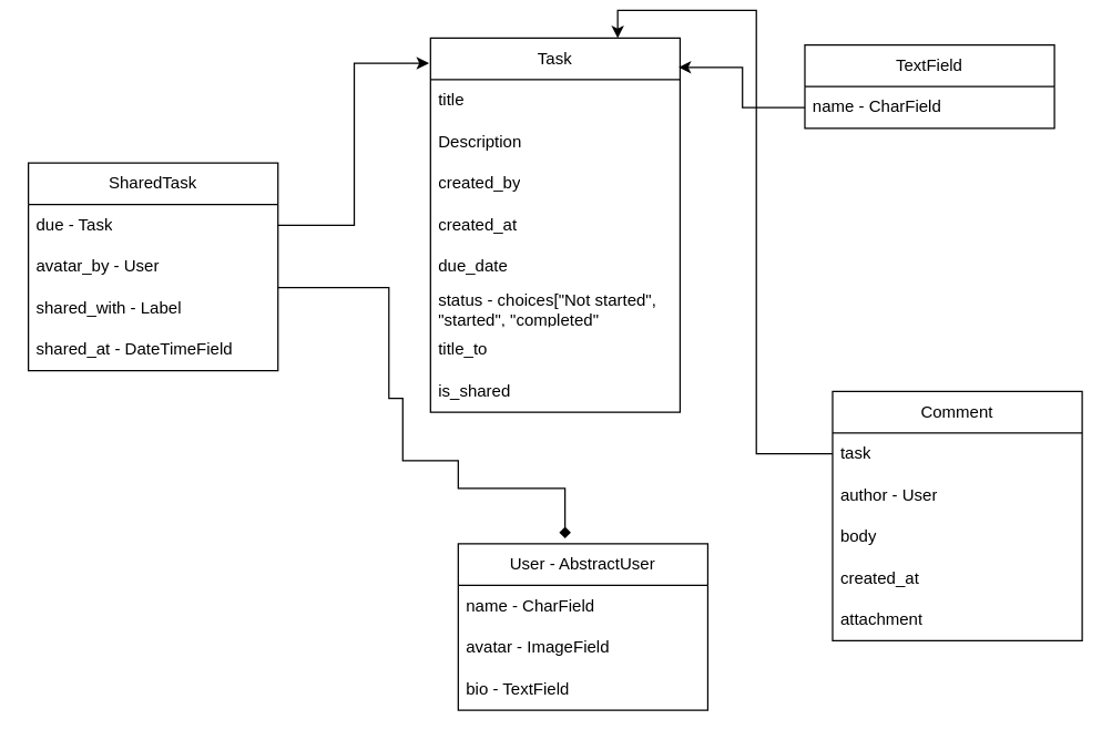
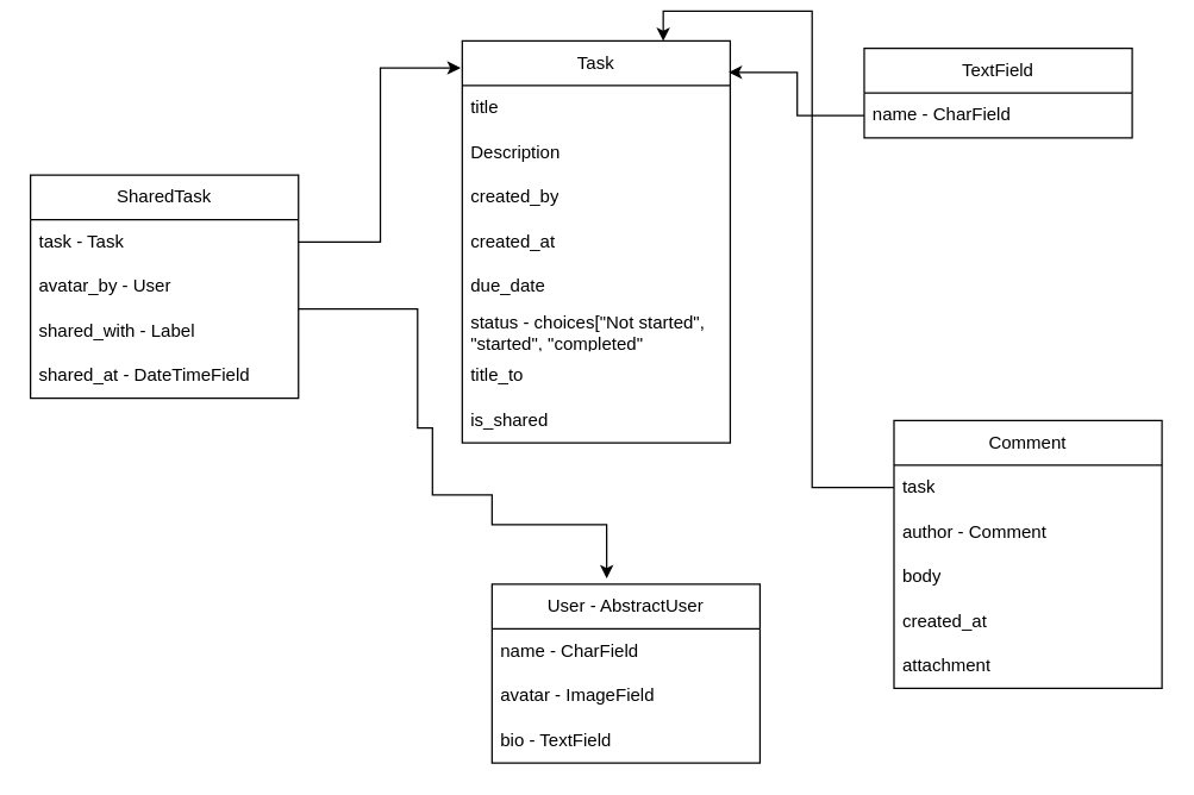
- <mxCell id="18" value="due - Task" style="text;strokeColor=none;fillColor=none;align=left;verticalAlign=middle;spacingLeft=4;spacingRight=4;overflow=hidden;points=[[0,0.5],[1,0.5]];portConstraint=eastwest;rotatable=0;whiteSpace=wrap;html=1;" parent="17" vertex="1"><mxGeometry y="30" width="180" height="30" as="geometry" /></mxCell>
+ <mxCell id="18" value="task - Task" style="text;strokeColor=none;fillColor=none;align=left;verticalAlign=middle;spacingLeft=4;spacingRight=4;overflow=hidden;points=[[0,0.5],[1,0.5]];portConstraint=eastwest;rotatable=0;whiteSpace=wrap;html=1;" parent="17" vertex="1"><mxGeometry y="30" width="180" height="30" as="geometry" /></mxCell>
- <mxCell id="13" value="author - User&lt;br&gt;" style="text;strokeColor=none;fillColor=none;align=left;verticalAlign=middle;spacingLeft=4;spacingRight=4;overflow=hidden;points=[[0,0.5],[1,0.5]];portConstraint=eastwest;rotatable=0;whiteSpace=wrap;html=1;" parent="11" vertex="1"><mxGeometry y="60" width="180" height="30" as="geometry" /></mxCell>
+ <mxCell id="13" value="author - Comment&lt;br&gt;" style="text;strokeColor=none;fillColor=none;align=left;verticalAlign=middle;spacingLeft=4;spacingRight=4;overflow=hidden;points=[[0,0.5],[1,0.5]];portConstraint=eastwest;rotatable=0;whiteSpace=wrap;html=1;" parent="11" vertex="1"><mxGeometry y="60" width="180" height="30" as="geometry" /></mxCell>
- <mxCell id="27" style="edgeStyle=orthogonalEdgeStyle;rounded=0;orthogonalLoop=1;jettySize=auto;html=1;entryX=0.428;entryY=-0.033;entryDx=0;entryDy=0;entryPerimeter=0;endArrow=diamond;" parent="1" source="20" target="22" edge="1"><mxGeometry relative="1" as="geometry"><Array as="points"><mxPoint x="280" y="200" /><mxPoint x="280" y="280" /><mxPoint x="290" y="280" /><mxPoint x="290" y="325" /><mxPoint x="330" y="325" /><mxPoint x="330" y="345" /><mxPoint x="407" y="345" /></Array><mxPoint x="330" y="357" as="targetPoint" /></mxGeometry></mxCell>
+ <mxCell id="27" style="edgeStyle=orthogonalEdgeStyle;rounded=0;orthogonalLoop=1;jettySize=auto;html=1;entryX=0.428;entryY=-0.033;entryDx=0;entryDy=0;entryPerimeter=0;" parent="1" source="20" target="22" edge="1"><mxGeometry relative="1" as="geometry"><Array as="points"><mxPoint x="280" y="200" /><mxPoint x="280" y="280" /><mxPoint x="290" y="280" /><mxPoint x="290" y="325" /><mxPoint x="330" y="325" /><mxPoint x="330" y="345" /><mxPoint x="407" y="345" /></Array><mxPoint x="330" y="357" as="targetPoint" /></mxGeometry></mxCell>
